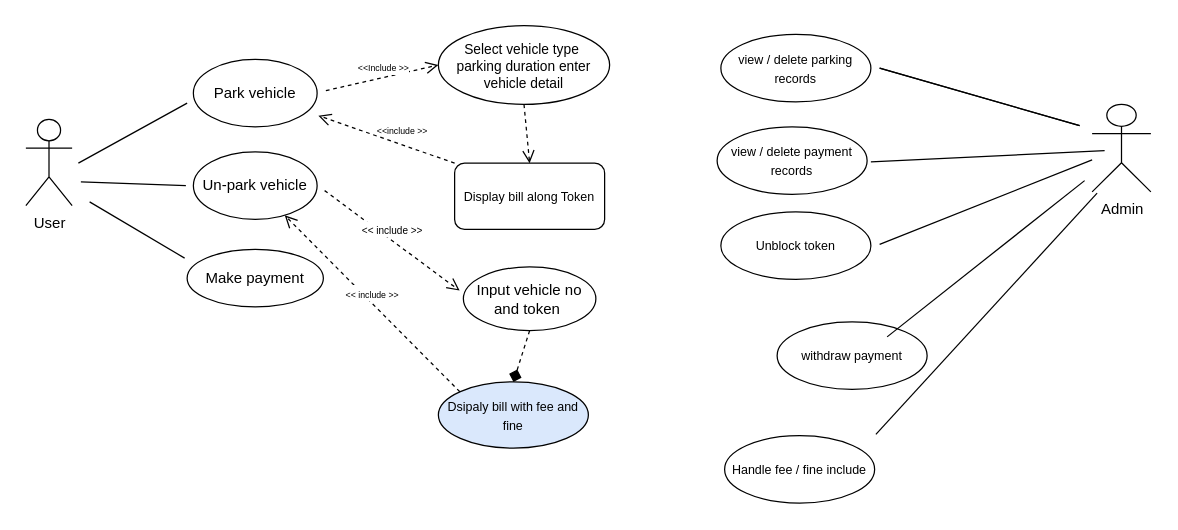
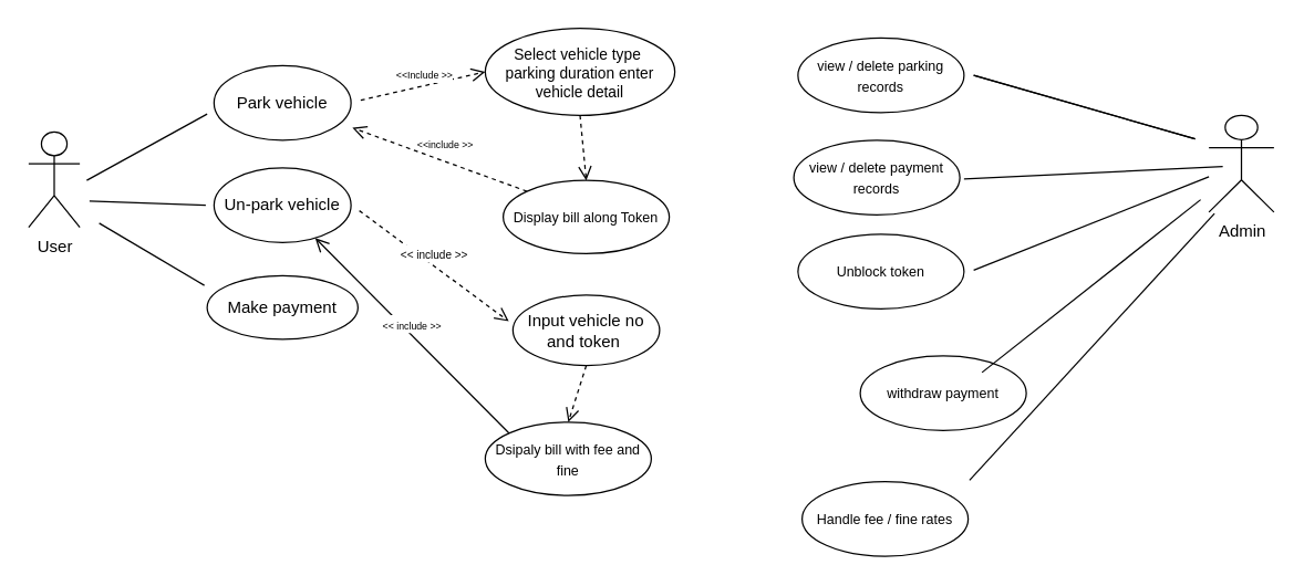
- <mxCell id="11" value="&lt;font style=&quot;font-size: 10px;&quot;&gt;Display bill along Token&lt;/font&gt;" style="whiteSpace=wrap;html=1;rounded=1;" parent="1" vertex="1"><mxGeometry x="363" y="130" width="120" height="53" as="geometry" /></mxCell>
+ <mxCell id="11" value="&lt;font style=&quot;font-size: 10px;&quot;&gt;Display bill along Token&lt;/font&gt;" style="ellipse;whiteSpace=wrap;html=1;" parent="1" vertex="1"><mxGeometry x="363" y="130" width="120" height="53" as="geometry" /></mxCell>
- <mxCell id="18" value="&lt;font style=&quot;font-size: 7px;&quot;&gt;&amp;lt;&amp;lt; include &amp;gt;&amp;gt;&lt;/font&gt;" style="html=1;verticalAlign=bottom;endArrow=open;dashed=1;endSize=8;curved=0;rounded=0;exitX=0;exitY=0;exitDx=0;exitDy=0;" parent="1" source="16" target="8" edge="1"><mxGeometry relative="1" as="geometry"><mxPoint x="302" y="253" as="sourcePoint" /><mxPoint x="222" y="253" as="targetPoint" /></mxGeometry></mxCell>
+ <mxCell id="18" value="&lt;font style=&quot;font-size: 7px;&quot;&gt;&amp;lt;&amp;lt; include &amp;gt;&amp;gt;&lt;/font&gt;" style="html=1;verticalAlign=bottom;endArrow=open;dashed=0;endSize=8;curved=0;rounded=0;exitX=0;exitY=0;exitDx=0;exitDy=0;" parent="1" source="16" target="8" edge="1"><mxGeometry relative="1" as="geometry"><mxPoint x="302" y="253" as="sourcePoint" /><mxPoint x="222" y="253" as="targetPoint" /></mxGeometry></mxCell>
- <mxCell id="17" value="" style="html=1;verticalAlign=bottom;endArrow=diamond;dashed=1;endSize=8;curved=0;rounded=0;exitX=0.5;exitY=1;exitDx=0;exitDy=0;entryX=0.5;entryY=0;entryDx=0;entryDy=0;" parent="1" source="14" target="16" edge="1"><mxGeometry relative="1" as="geometry"><mxPoint x="302" y="253" as="sourcePoint" /><mxPoint x="222" y="253" as="targetPoint" /></mxGeometry></mxCell>
+ <mxCell id="17" value="" style="html=1;verticalAlign=bottom;endArrow=open;dashed=1;endSize=8;curved=0;rounded=0;exitX=0.5;exitY=1;exitDx=0;exitDy=0;entryX=0.5;entryY=0;entryDx=0;entryDy=0;" parent="1" source="14" target="16" edge="1"><mxGeometry relative="1" as="geometry"><mxPoint x="302" y="253" as="sourcePoint" /><mxPoint x="222" y="253" as="targetPoint" /></mxGeometry></mxCell>
- <mxCell id="16" value="&lt;font style=&quot;font-size: 10px;&quot;&gt;Dsipaly bill with fee and fine&lt;/font&gt;" style="ellipse;whiteSpace=wrap;html=1;fillColor=#dae8fc;" parent="1" vertex="1"><mxGeometry x="350" y="305" width="120" height="53" as="geometry" /></mxCell>
+ <mxCell id="16" value="&lt;font style=&quot;font-size: 10px;&quot;&gt;Dsipaly bill with fee and fine&lt;/font&gt;" style="ellipse;whiteSpace=wrap;html=1;" parent="1" vertex="1"><mxGeometry x="350" y="305" width="120" height="53" as="geometry" /></mxCell>
- <mxCell id="30" value="&lt;font style=&quot;font-size: 10px;&quot;&gt;Handle fee / fine include&lt;/font&gt;" style="ellipse;whiteSpace=wrap;html=1;" vertex="1" parent="1"><mxGeometry x="579" y="348" width="120" height="54" as="geometry" /></mxCell>
+ <mxCell id="30" value="&lt;font style=&quot;font-size: 10px;&quot;&gt;Handle fee / fine rates&lt;/font&gt;" style="ellipse;whiteSpace=wrap;html=1;" vertex="1" parent="1"><mxGeometry x="579" y="348" width="120" height="54" as="geometry" /></mxCell>
